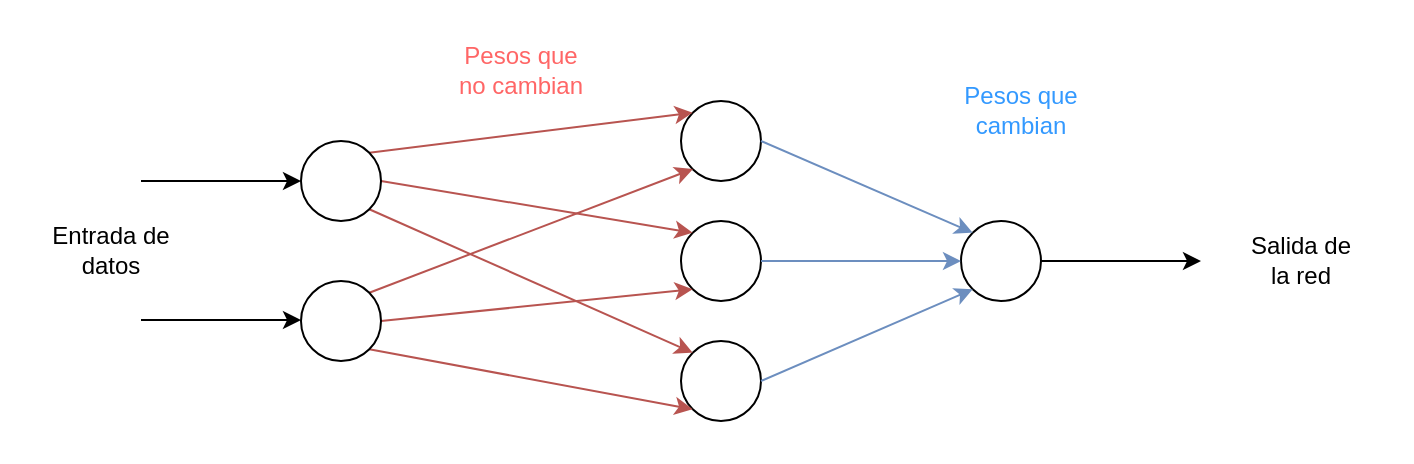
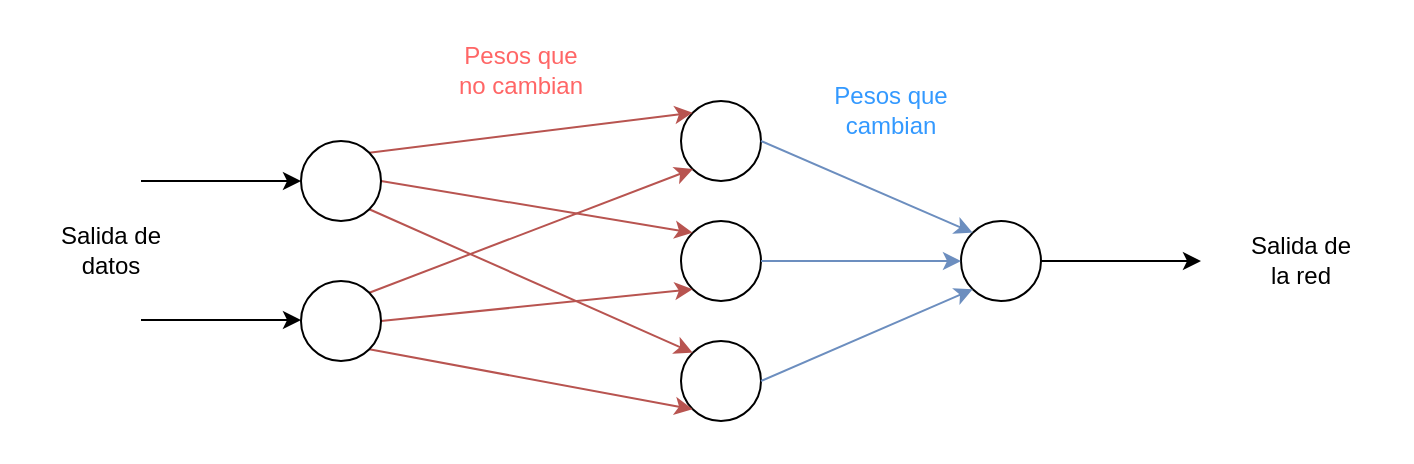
- <mxCell id="10" value="&lt;div&gt;&lt;font color=&quot;#3399FF&quot;&gt;Pesos que &lt;br&gt;&lt;/font&gt;&lt;/div&gt;&lt;div&gt;&lt;font color=&quot;#3399FF&quot;&gt;cambian&lt;br&gt;&lt;/font&gt;&lt;/div&gt;" style="text;html=1;align=center;verticalAlign=middle;resizable=0;points=[];autosize=1;" vertex="1" parent="1"><mxGeometry x="475" y="40" width="70" height="30" as="geometry" /></mxCell>
+ <mxCell id="10" value="&lt;div&gt;&lt;font color=&quot;#3399FF&quot;&gt;Pesos que &lt;br&gt;&lt;/font&gt;&lt;/div&gt;&lt;div&gt;&lt;font color=&quot;#3399FF&quot;&gt;cambian&lt;br&gt;&lt;/font&gt;&lt;/div&gt;" style="text;html=1;align=center;verticalAlign=middle;resizable=0;points=[];autosize=1;" vertex="1" parent="1"><mxGeometry x="410" y="40" width="70" height="30" as="geometry" /></mxCell>
- <mxCell id="22" value="&lt;div&gt;Entrada de &lt;br&gt;&lt;/div&gt;&lt;div&gt;datos&lt;br&gt;&lt;/div&gt;" style="text;html=1;align=center;verticalAlign=middle;resizable=0;points=[];autosize=1;strokeColor=none;" vertex="1" parent="1"><mxGeometry x="20" y="110" width="70" height="30" as="geometry" /></mxCell>
+ <mxCell id="22" value="&lt;div&gt;Salida de &lt;br&gt;&lt;/div&gt;&lt;div&gt;datos&lt;br&gt;&lt;/div&gt;" style="text;html=1;align=center;verticalAlign=middle;resizable=0;points=[];autosize=1;strokeColor=none;" vertex="1" parent="1"><mxGeometry x="20" y="110" width="70" height="30" as="geometry" /></mxCell>
